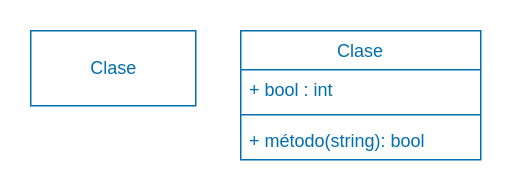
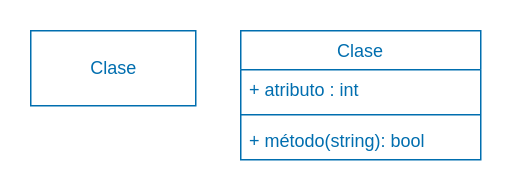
- <mxCell id="3" value="+ bool : int" style="text;strokeColor=none;fillColor=none;align=left;verticalAlign=top;spacingLeft=4;spacingRight=4;overflow=hidden;rotatable=0;points=[[0,0.5],[1,0.5]];portConstraint=eastwest;fontColor=#006EAF;gradientColor=none;labelBackgroundColor=none;" parent="2" vertex="1"><mxGeometry y="26" width="160" height="26" as="geometry" /></mxCell>
+ <mxCell id="3" value="+ atributo : int" style="text;strokeColor=none;fillColor=none;align=left;verticalAlign=top;spacingLeft=4;spacingRight=4;overflow=hidden;rotatable=0;points=[[0,0.5],[1,0.5]];portConstraint=eastwest;fontColor=#006EAF;gradientColor=none;labelBackgroundColor=none;" parent="2" vertex="1"><mxGeometry y="26" width="160" height="26" as="geometry" /></mxCell>
